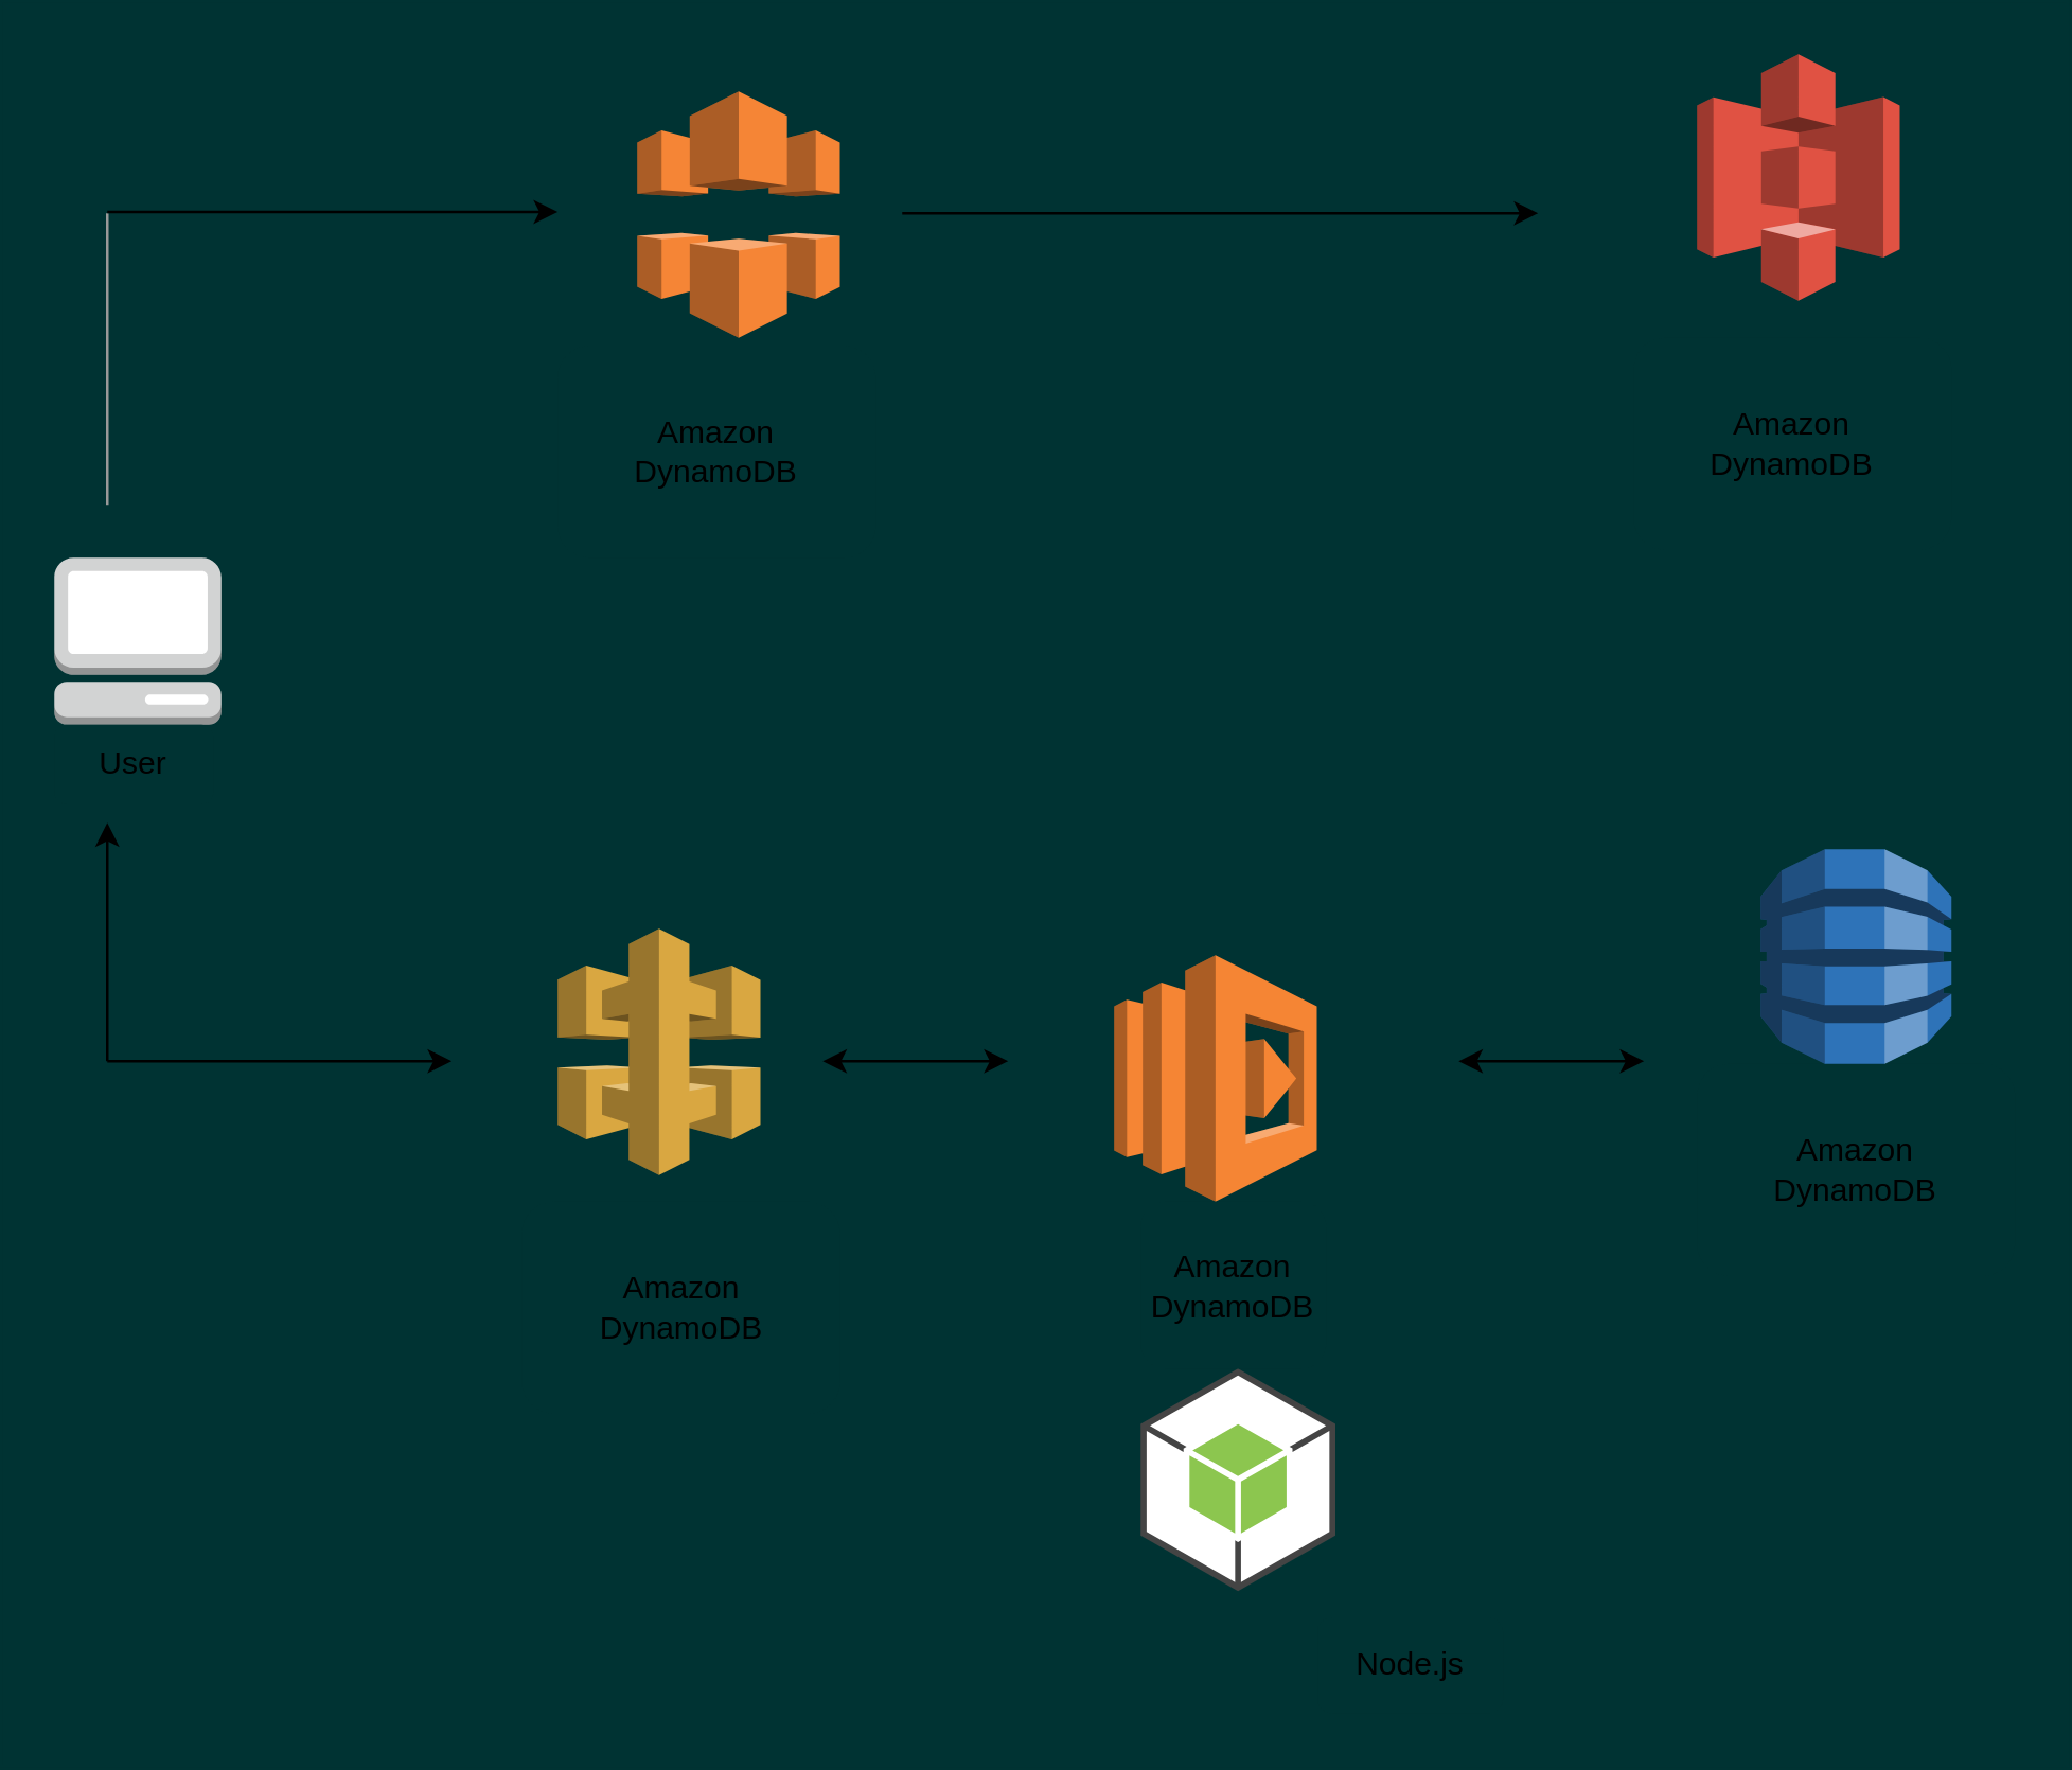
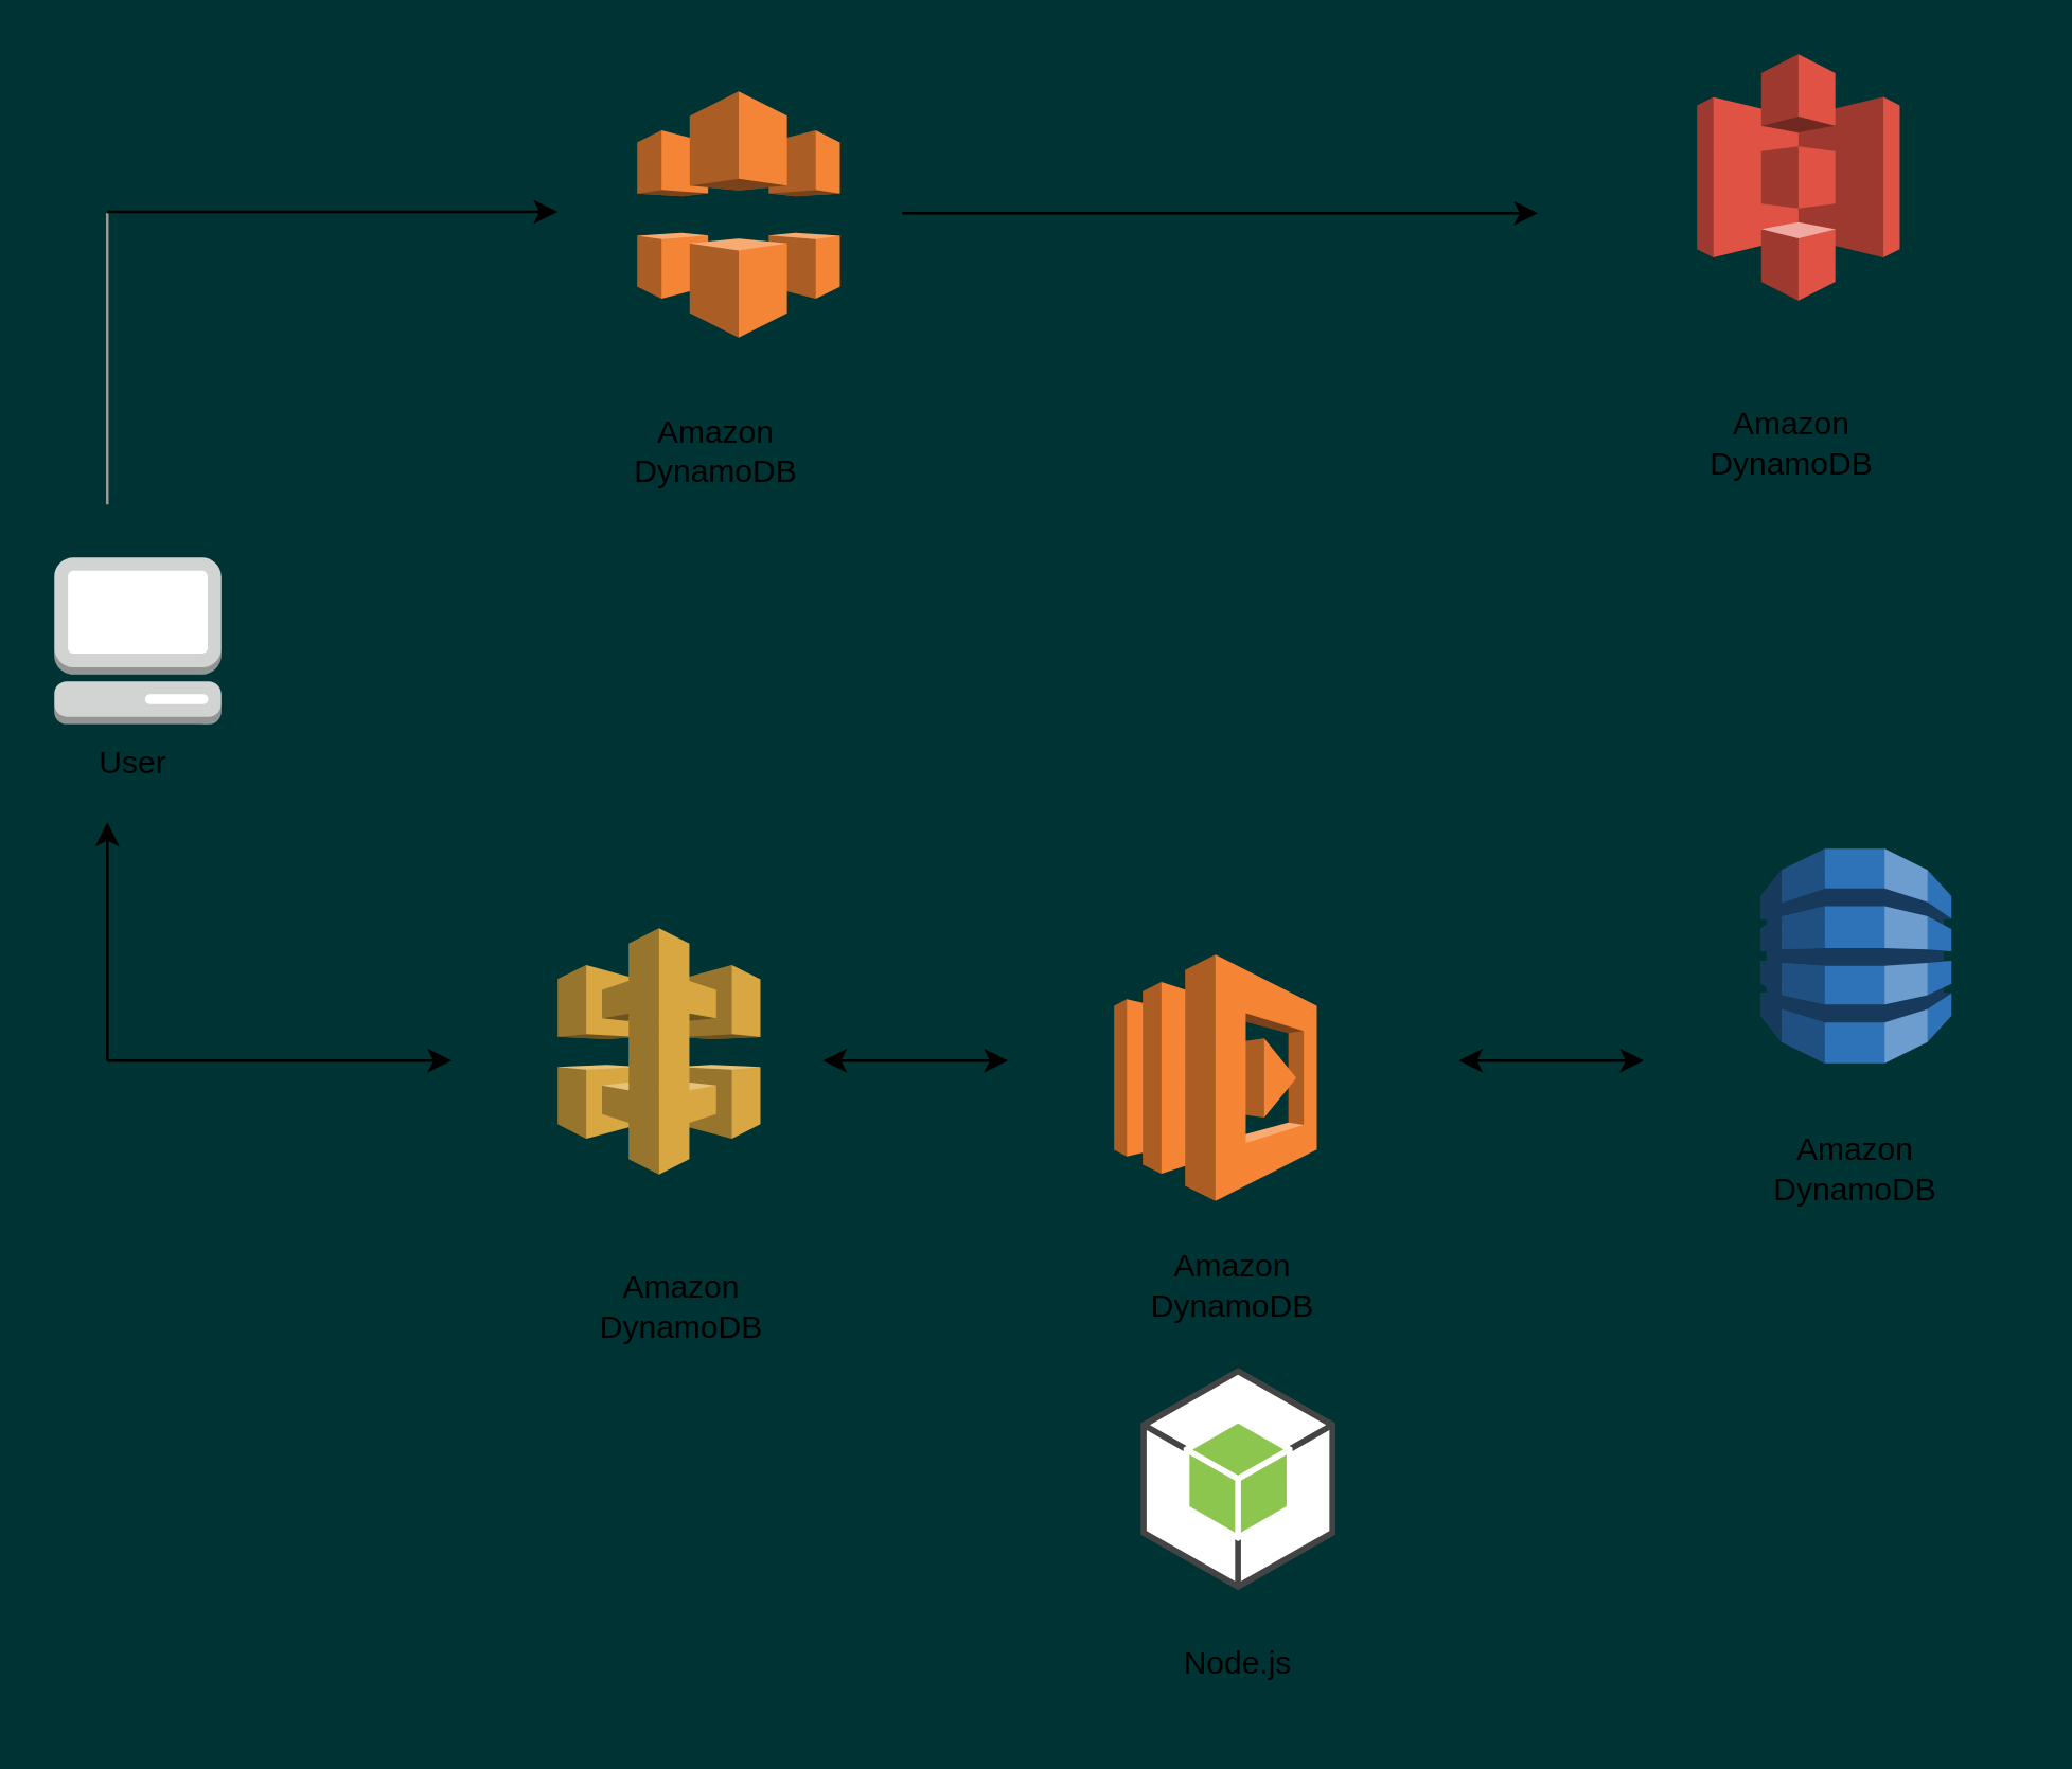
- <mxCell id="22" value="Node.js" style="shape=ext;rounded=1;html=1;whiteSpace=wrap;strokeColor=none;fillColor=#003333;" vertex="1" parent="1"><mxGeometry x="496.75" y="610" width="70" height="36" as="geometry" /></mxCell>
+ <mxCell id="22" value="Node.js" style="shape=ext;rounded=1;html=1;whiteSpace=wrap;strokeColor=none;fillColor=#003333;" vertex="1" parent="1"><mxGeometry x="431.75" y="610" width="70" height="36" as="geometry" /></mxCell>
